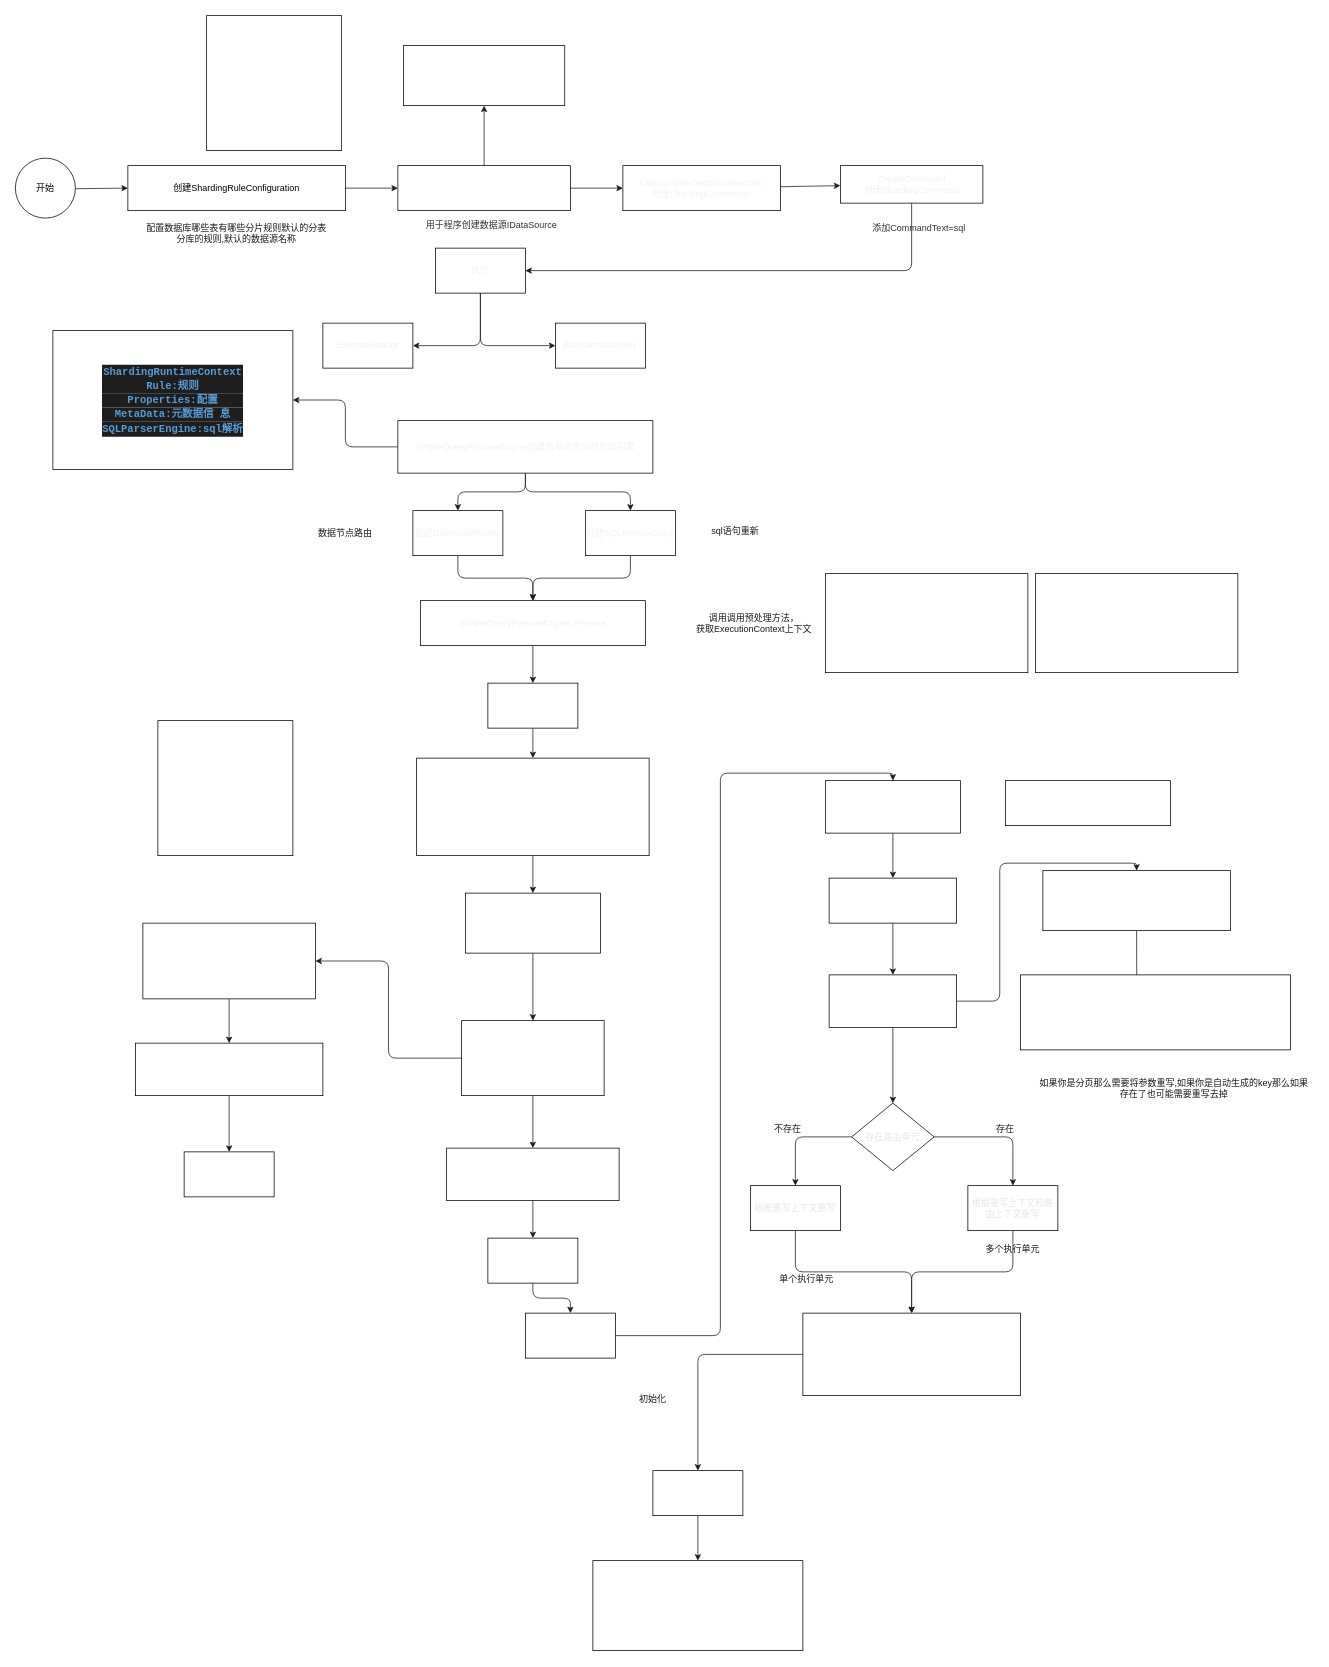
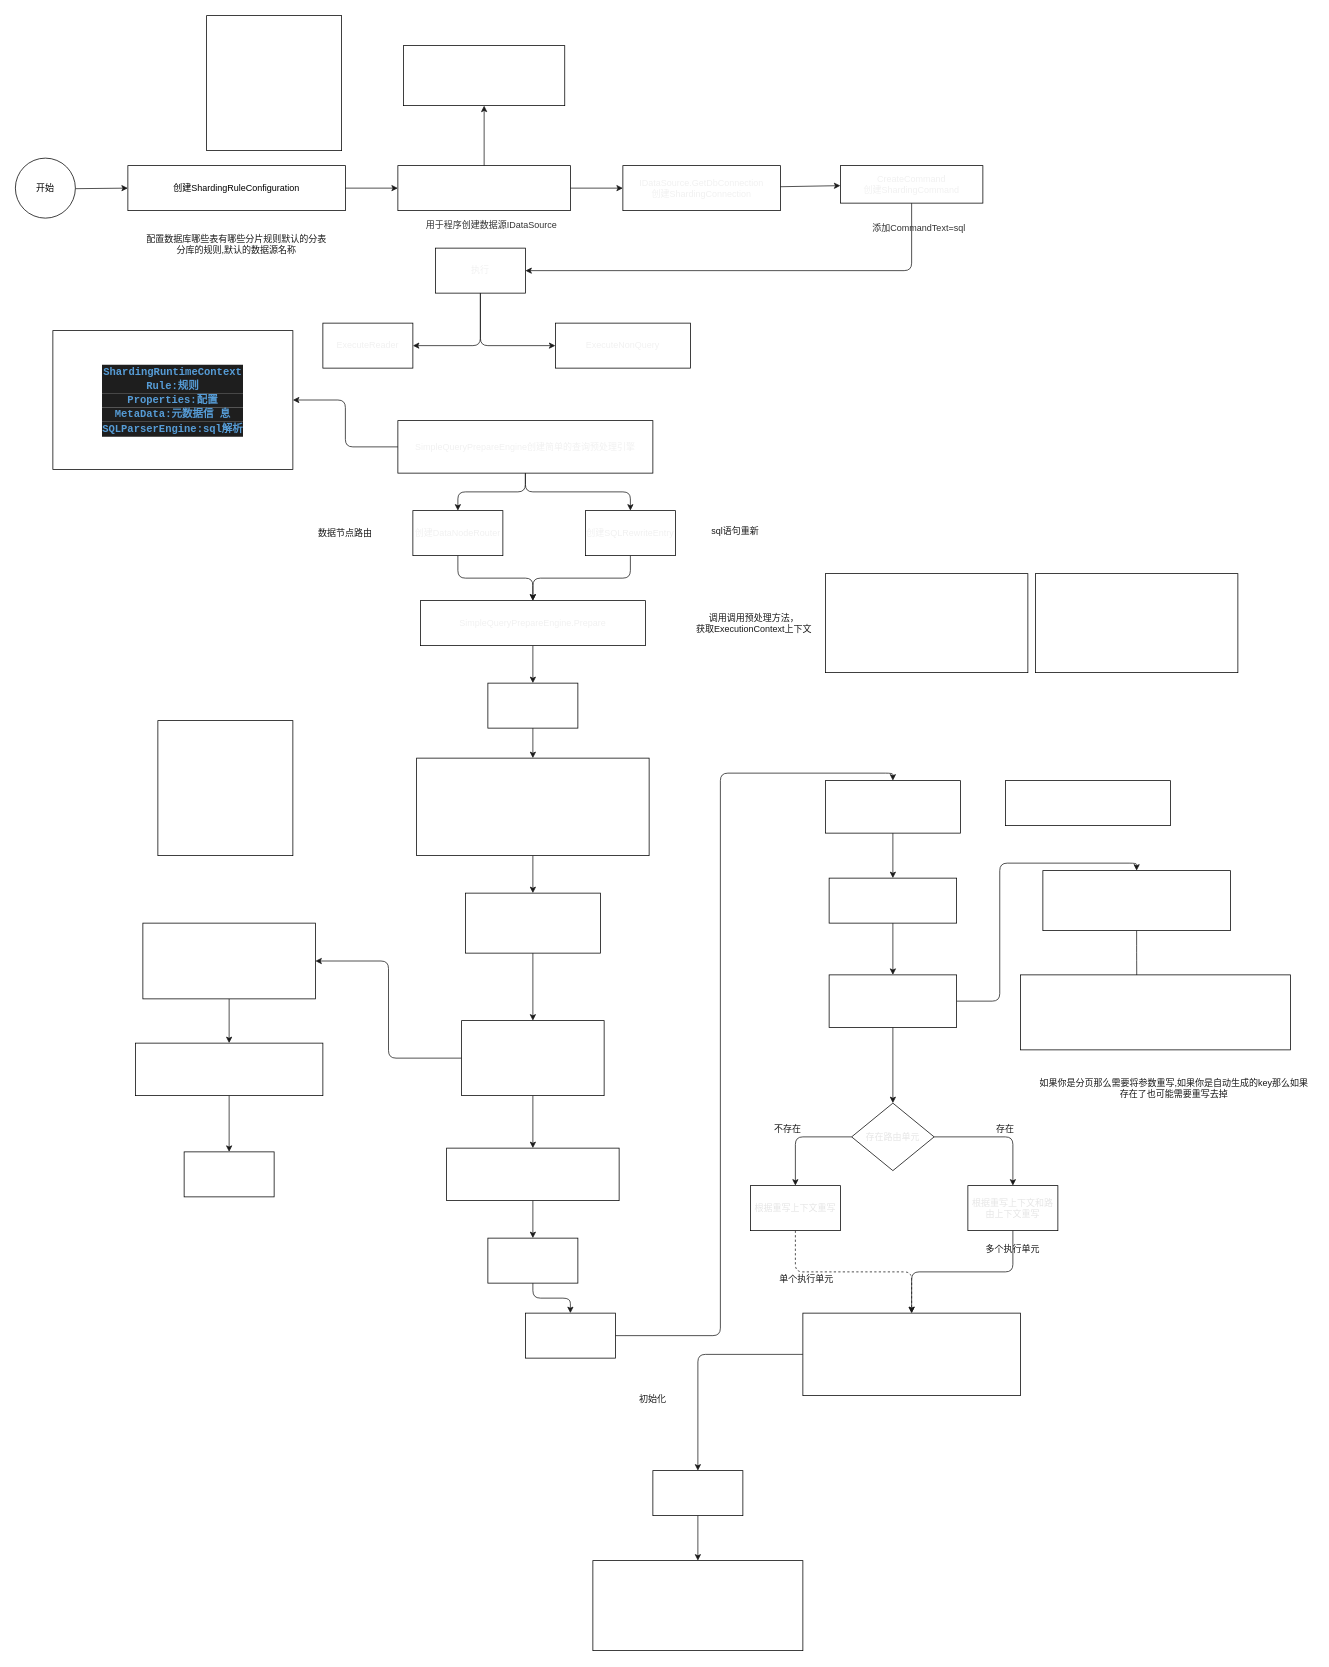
- <mxCell id="6" value="配置数据库哪些表有哪些分片规则默认的分表分库的规则,默认的数据源名称" style="text;html=1;align=center;verticalAlign=middle;whiteSpace=wrap;rounded=0;fontColor=#1A1A1A;" vertex="1" parent="1"><mxGeometry x="190" y="290" width="250" height="40" as="geometry" /></mxCell>
+ <mxCell id="6" value="配置数据库哪些表有哪些分片规则默认的分表分库的规则,默认的数据源名称" style="text;html=1;align=center;verticalAlign=middle;whiteSpace=wrap;rounded=0;fontColor=#1A1A1A;" vertex="1" parent="1"><mxGeometry x="190" y="305" width="250" height="40" as="geometry" /></mxCell>
- <mxCell id="17" value="ExecuteNonQuery" style="rounded=0;whiteSpace=wrap;html=1;fontFamily=Helvetica;fontSize=12;fontColor=#f1f1f1;strokeColor=default;fillColor=default;" vertex="1" parent="1"><mxGeometry x="740" y="430" width="120" height="60" as="geometry" /></mxCell>
+ <mxCell id="17" value="ExecuteNonQuery" style="rounded=0;whiteSpace=wrap;html=1;fontFamily=Helvetica;fontSize=12;fontColor=#f1f1f1;strokeColor=default;fillColor=default;" vertex="1" parent="1"><mxGeometry x="740" y="430" width="180" height="60" as="geometry" /></mxCell>
- <mxCell id="75" style="edgeStyle=orthogonalEdgeStyle;html=1;fontFamily=Helvetica;fontSize=12;fontColor=#1A1A1A;strokeColor=#1A1A1A;" edge="1" parent="1" source="76" target="82"><mxGeometry relative="1" as="geometry" /></mxCell>
+ <mxCell id="75" style="edgeStyle=orthogonalEdgeStyle;html=1;fontFamily=Helvetica;fontSize=12;fontColor=#1A1A1A;strokeColor=#1A1A1A;dashed=1;" edge="1" parent="1" source="76" target="82"><mxGeometry relative="1" as="geometry" /></mxCell>
